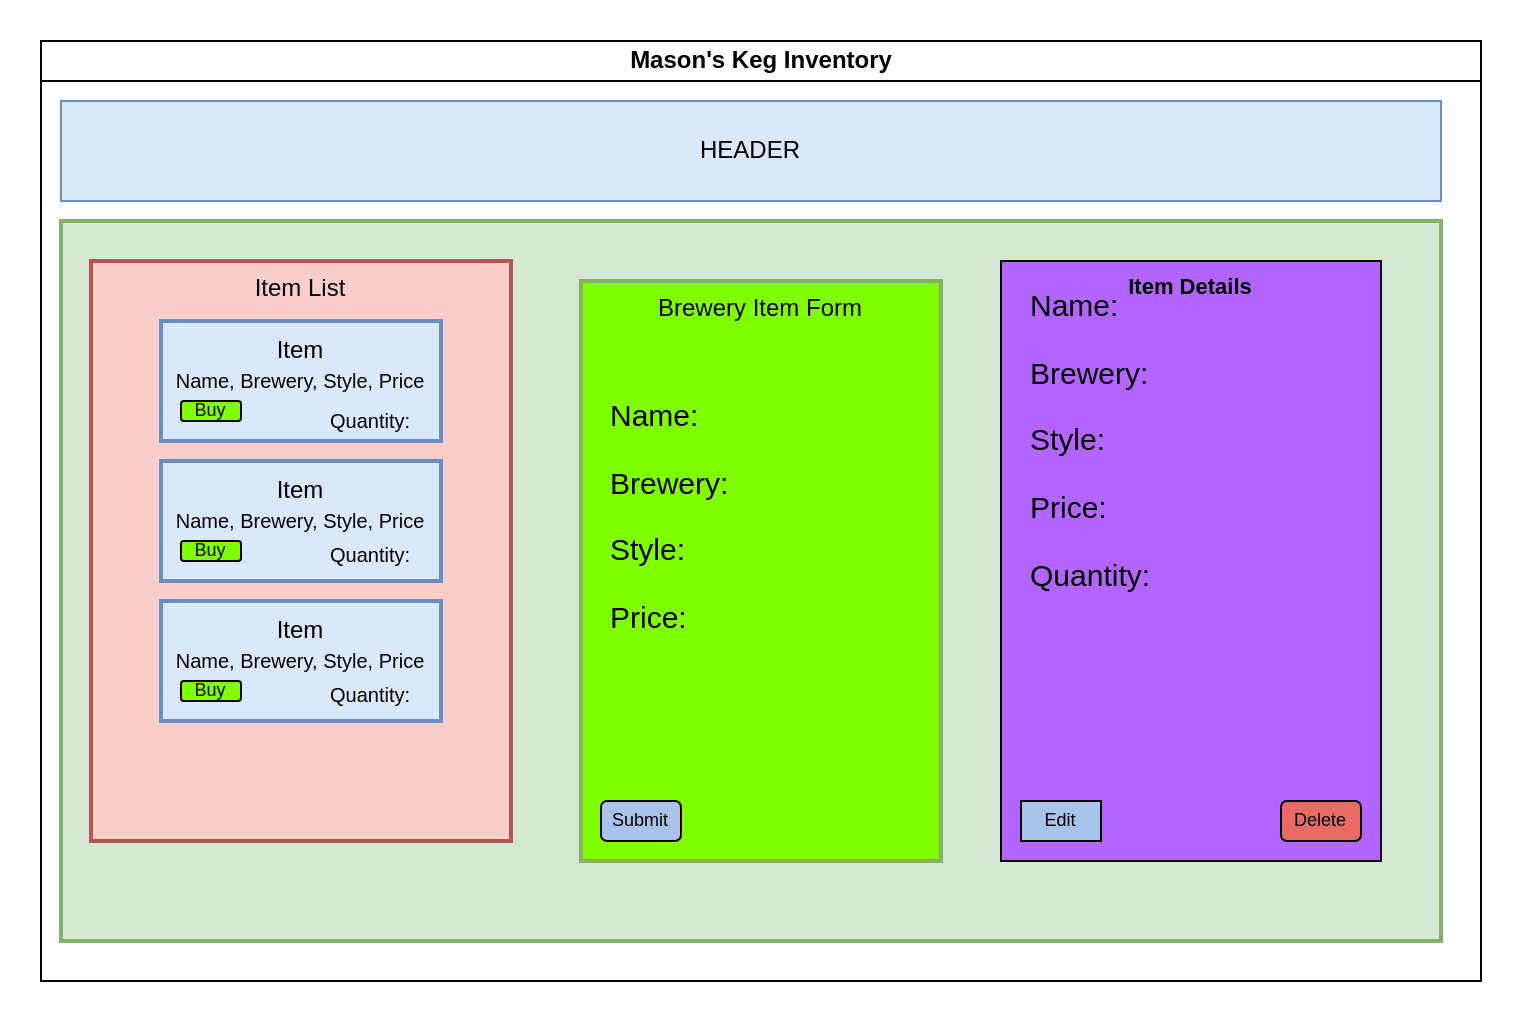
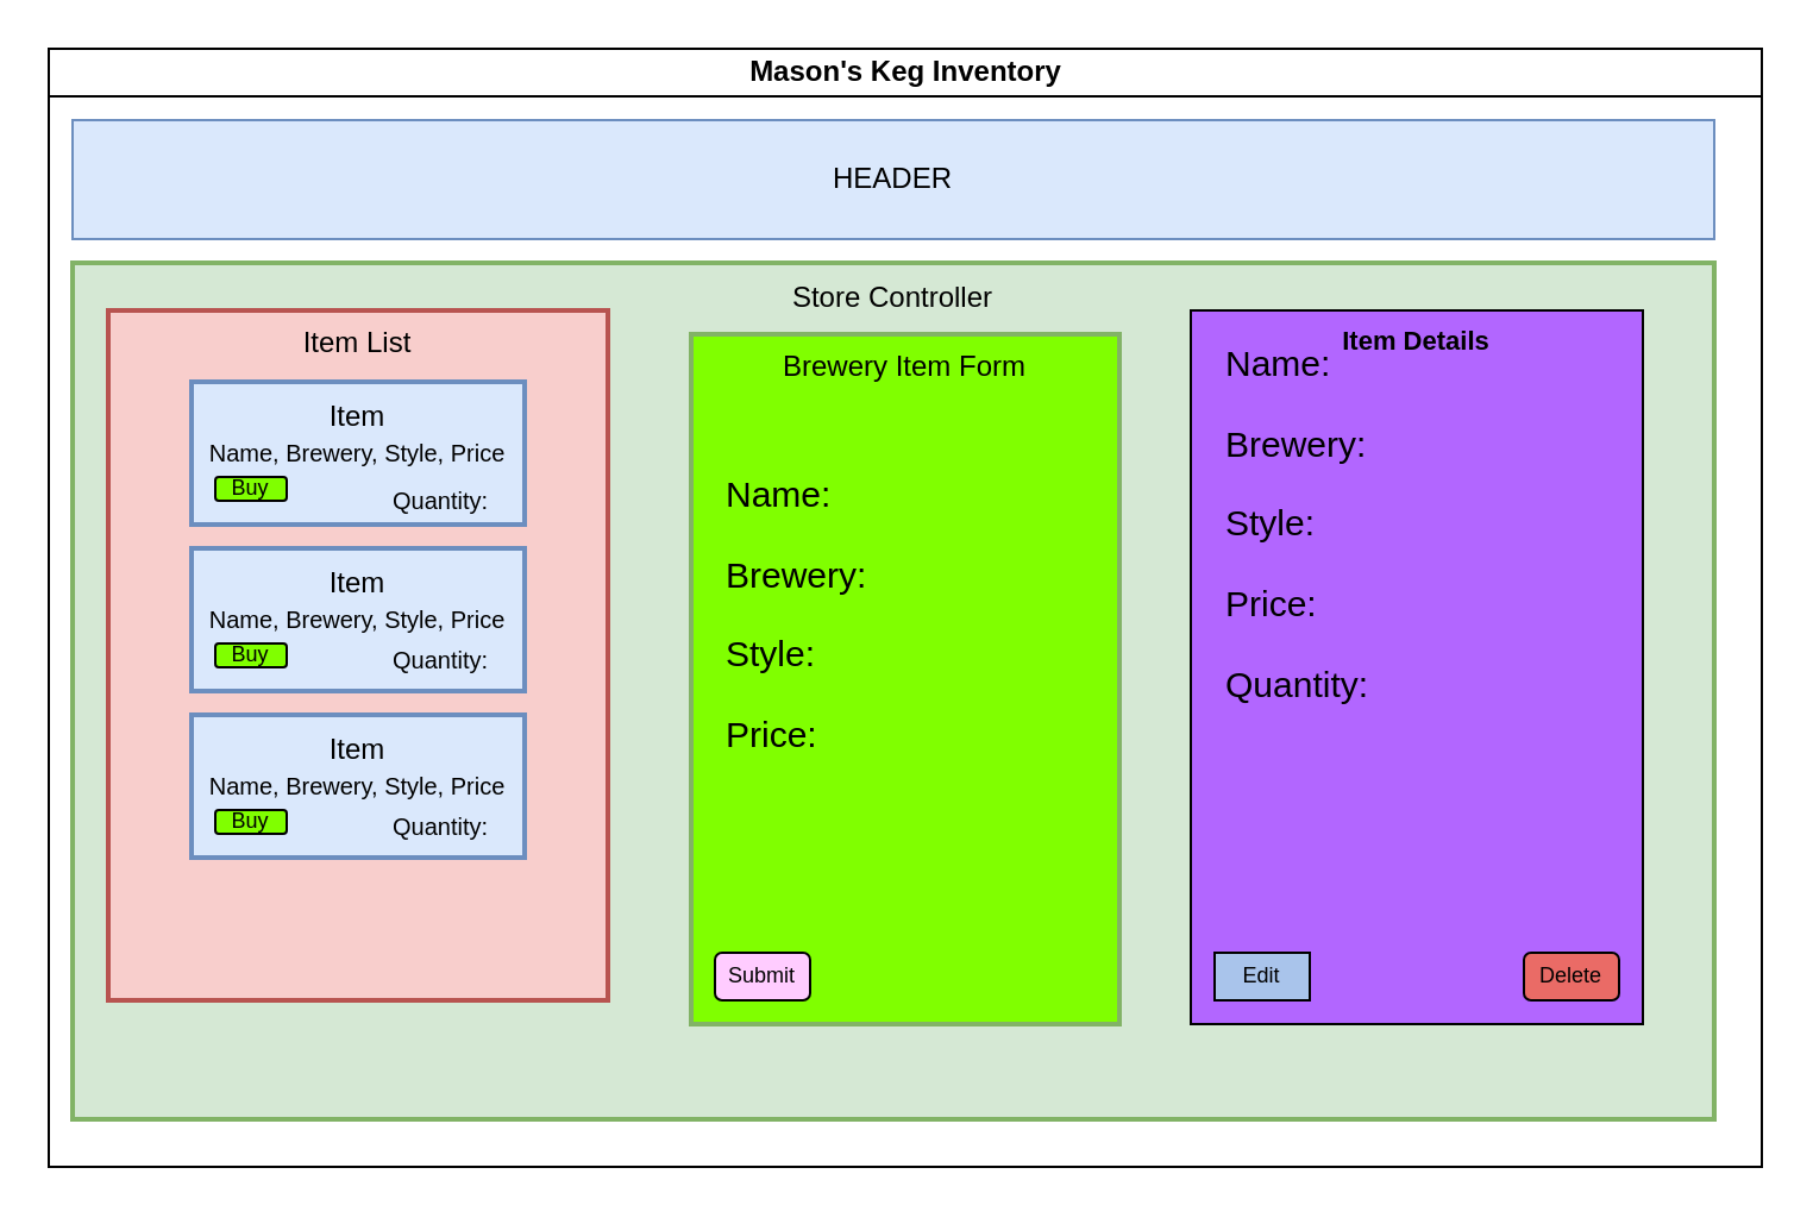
+ <mxCell id="5" value="Store Controller" style="text;html=1;strokeColor=none;fillColor=none;align=center;verticalAlign=middle;whiteSpace=wrap;rounded=0;" parent="2" vertex="1"><mxGeometry x="295" y="90" width="120" height="30" as="geometry" /></mxCell>
- <mxCell id="25" value="Submit" style="rounded=1;whiteSpace=wrap;html=1;strokeColor=#000000;strokeWidth=1;fontSize=9;fillColor=#a9c4eb;" vertex="1" parent="2"><mxGeometry x="280" y="380" width="40" height="20" as="geometry" /></mxCell>
+ <mxCell id="25" value="Submit" style="rounded=1;whiteSpace=wrap;html=1;strokeColor=#000000;strokeWidth=1;fontSize=9;fillColor=#FFCCFF;" vertex="1" parent="2"><mxGeometry x="280" y="380" width="40" height="20" as="geometry" /></mxCell>
